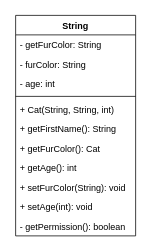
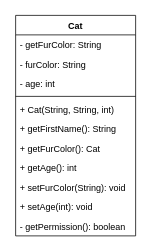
- <mxCell id="2" value="String" style="swimlane;fontStyle=1;align=center;verticalAlign=top;childLayout=stackLayout;horizontal=1;startSize=26;horizontalStack=0;resizeParent=1;resizeParentMax=0;resizeLast=0;collapsible=1;marginBottom=0;" vertex="1" parent="1"><mxGeometry x="20" y="20" width="160" height="294" as="geometry"><mxRectangle x="40" y="120" width="60" height="30" as="alternateBounds" /></mxGeometry></mxCell>
+ <mxCell id="2" value="Cat" style="swimlane;fontStyle=1;align=center;verticalAlign=top;childLayout=stackLayout;horizontal=1;startSize=26;horizontalStack=0;resizeParent=1;resizeParentMax=0;resizeLast=0;collapsible=1;marginBottom=0;" vertex="1" parent="1"><mxGeometry x="20" y="20" width="160" height="294" as="geometry"><mxRectangle x="40" y="120" width="60" height="30" as="alternateBounds" /></mxGeometry></mxCell>
